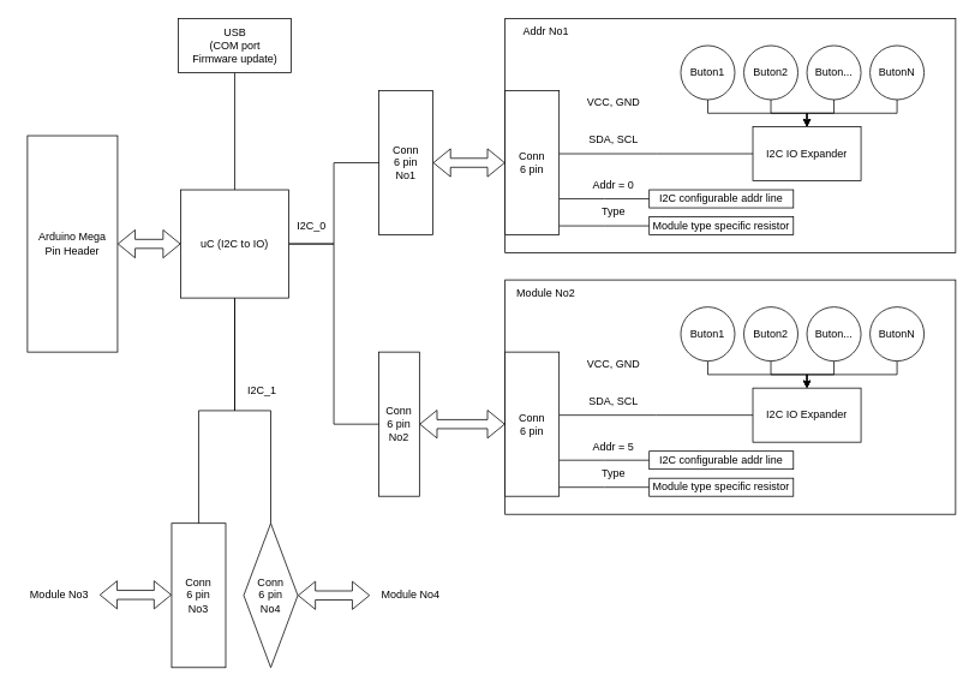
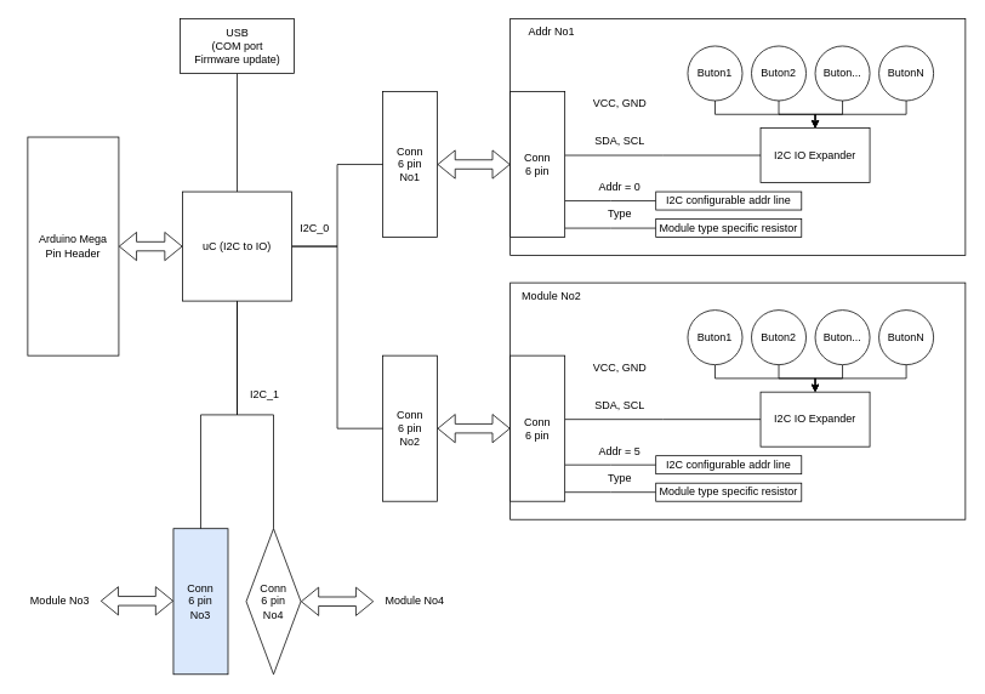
- <mxCell id="47" value="Conn&lt;br&gt;6 pin&lt;br&gt;No2" style="rounded=0;whiteSpace=wrap;html=1;" vertex="1" parent="1"><mxGeometry x="420" y="390" width="45" height="160" as="geometry" /></mxCell>
+ <mxCell id="47" value="Conn&lt;br&gt;6 pin&lt;br&gt;No2" style="rounded=0;whiteSpace=wrap;html=1;" vertex="1" parent="1"><mxGeometry x="420" y="390" width="60" height="160" as="geometry" /></mxCell>
- <mxCell id="48" value="Conn&lt;br&gt;6 pin&lt;br&gt;No3" style="rounded=0;whiteSpace=wrap;html=1;" vertex="1" parent="1"><mxGeometry x="190" y="580" width="60" height="160" as="geometry" /></mxCell>
+ <mxCell id="48" value="Conn&lt;br&gt;6 pin&lt;br&gt;No3" style="rounded=0;whiteSpace=wrap;html=1;fillColor=#dae8fc;" vertex="1" parent="1"><mxGeometry x="190" y="580" width="60" height="160" as="geometry" /></mxCell>
